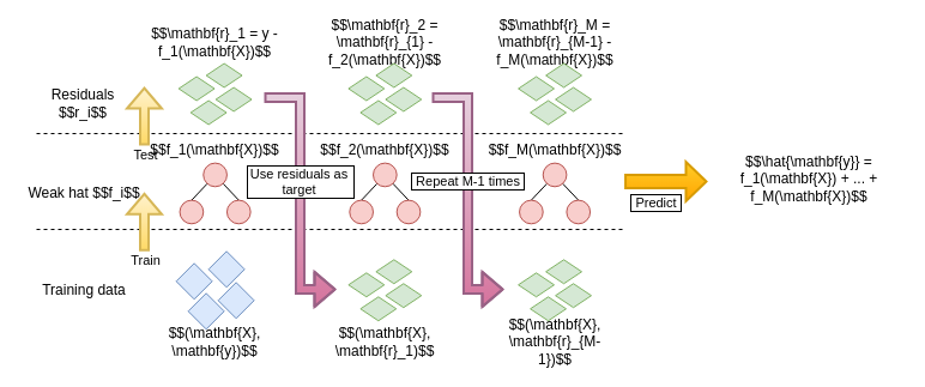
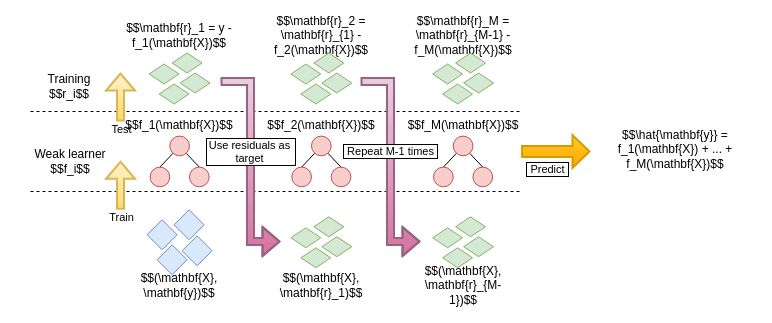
- <mxCell id="11" value="Residuals $$r_i$$" style="text;html=1;align=center;verticalAlign=middle;whiteSpace=wrap;rounded=0;" vertex="1" parent="1"><mxGeometry x="29" y="71" width="80" height="30" as="geometry" /></mxCell>
+ <mxCell id="11" value="Training $$r_i$$" style="text;html=1;align=center;verticalAlign=middle;whiteSpace=wrap;rounded=0;" vertex="1" parent="1"><mxGeometry x="29" y="71" width="80" height="30" as="geometry" /></mxCell>
- <mxCell id="6" value="Weak hat $$f_i$$" style="text;html=1;align=center;verticalAlign=middle;whiteSpace=wrap;rounded=0;" vertex="1" parent="1"><mxGeometry x="20" y="145.95" width="100" height="30" as="geometry" /></mxCell>
+ <mxCell id="6" value="Weak learner $$f_i$$" style="text;html=1;align=center;verticalAlign=middle;whiteSpace=wrap;rounded=0;" vertex="1" parent="1"><mxGeometry x="20" y="145.95" width="100" height="30" as="geometry" /></mxCell>
- <mxCell id="3" value="Training data" style="text;html=1;align=center;verticalAlign=middle;whiteSpace=wrap;rounded=0;" vertex="1" parent="1"><mxGeometry x="30" y="226.77" width="80" height="30" as="geometry" /></mxCell>
